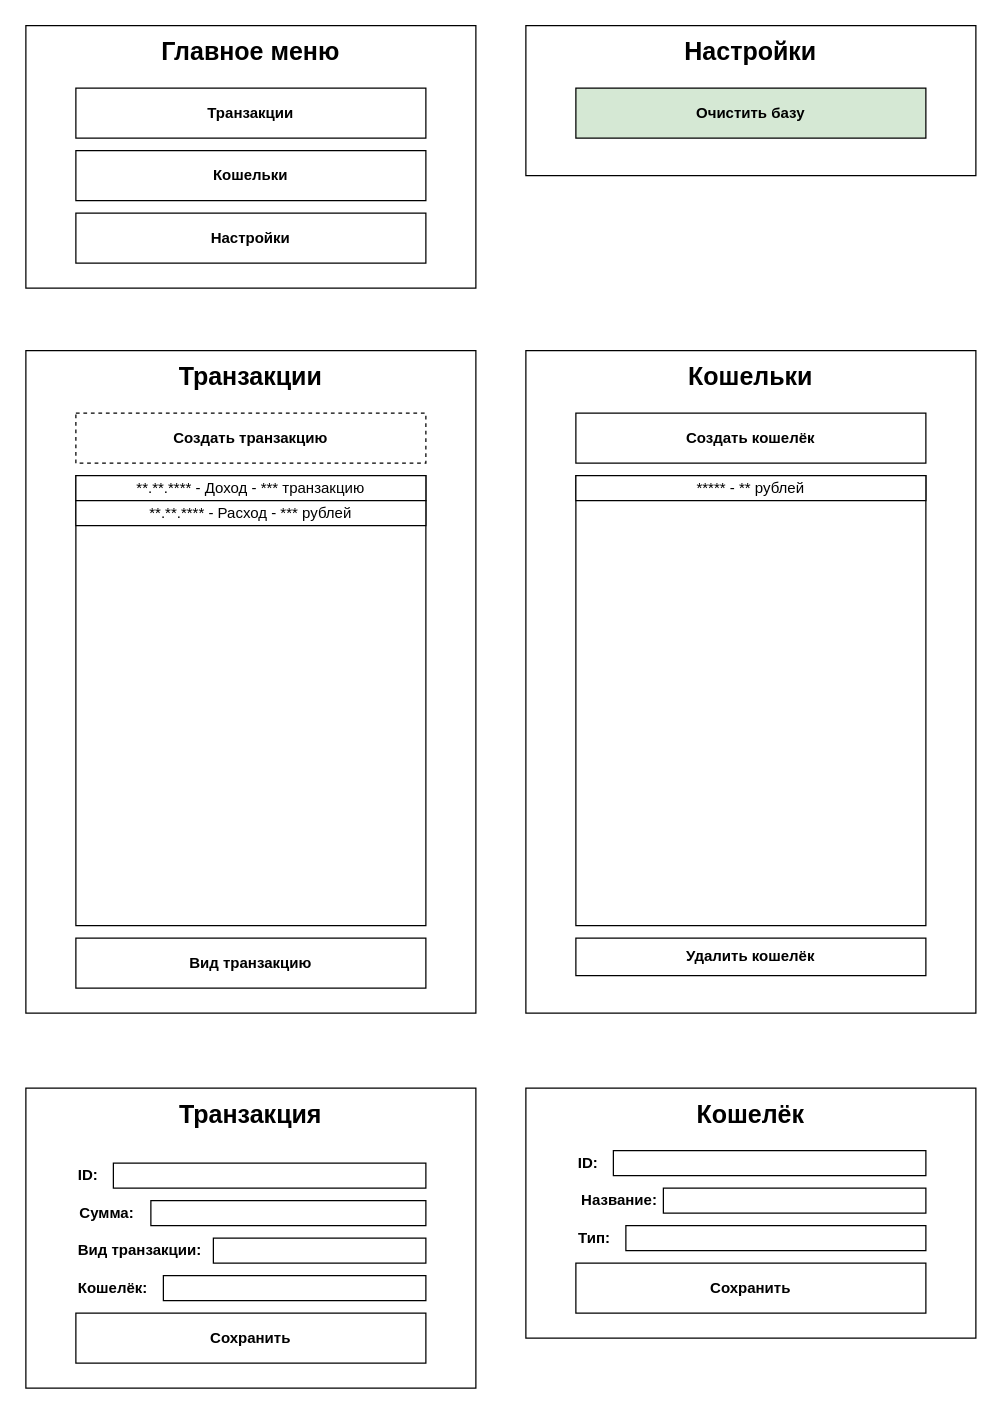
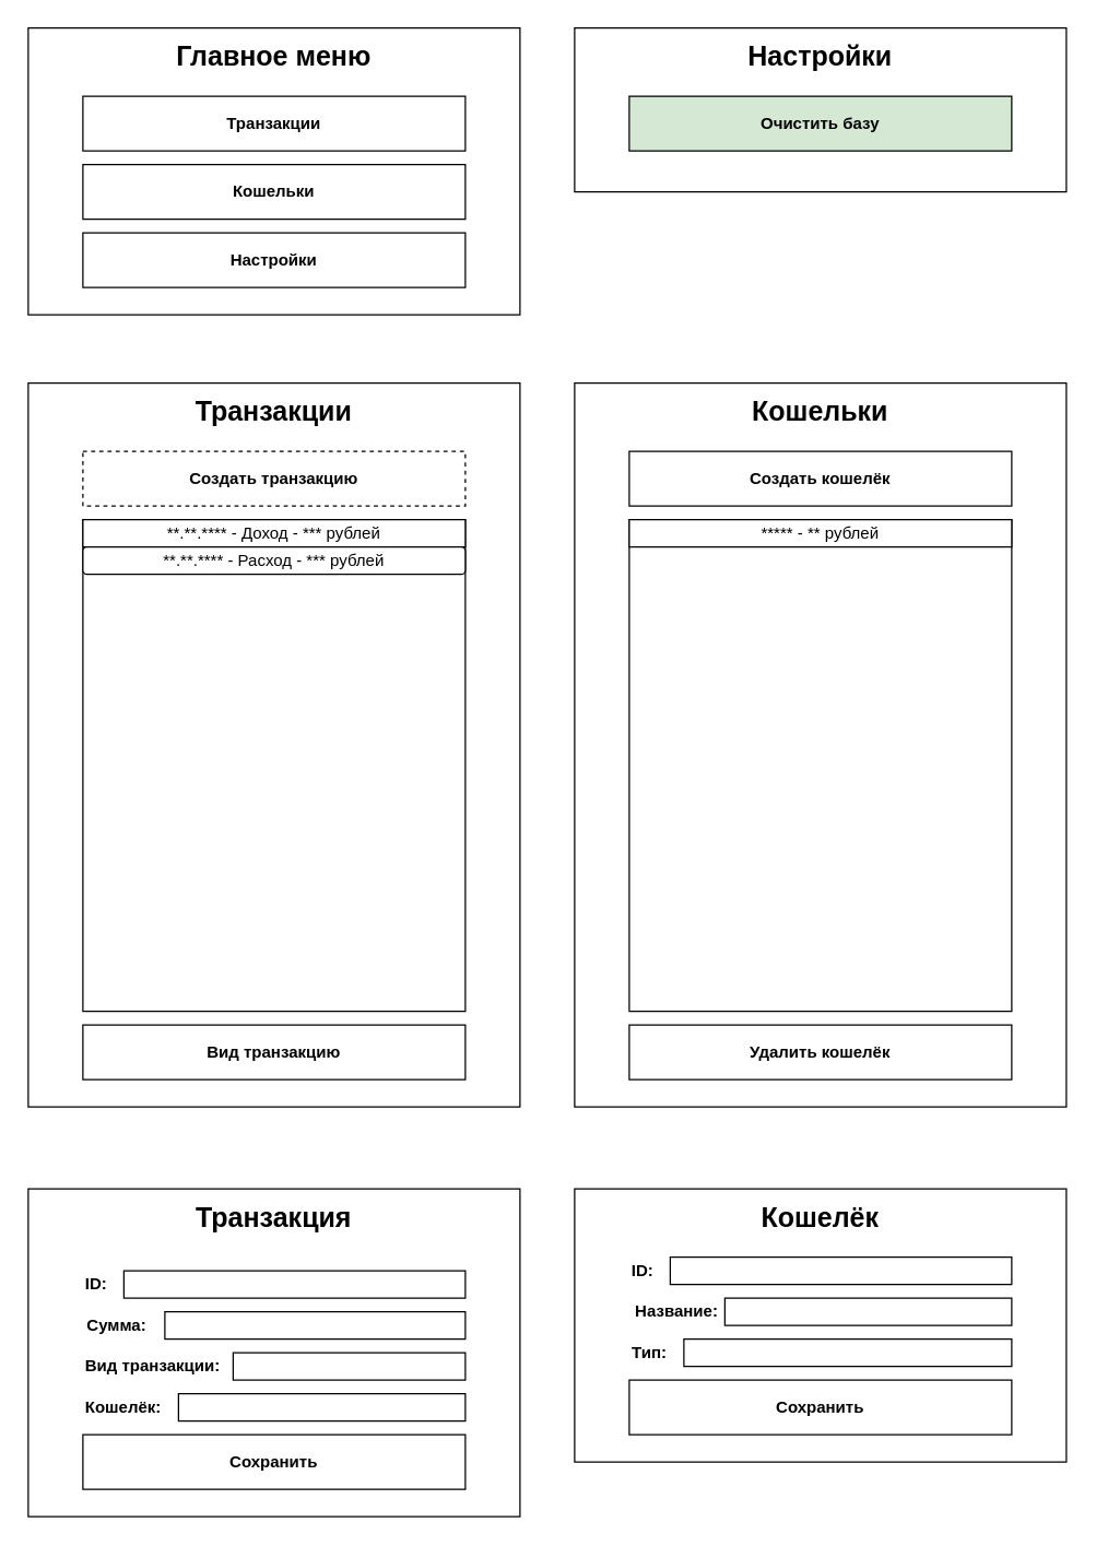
- <mxCell id="16" value="**.**.**** - Доход - *** транзакцию" style="rounded=0;whiteSpace=wrap;html=1;" parent="1" vertex="1"><mxGeometry x="60" y="380" width="280" height="20" as="geometry" /></mxCell>
+ <mxCell id="16" value="**.**.**** - Доход - *** рублей" style="rounded=0;whiteSpace=wrap;html=1;" parent="1" vertex="1"><mxGeometry x="60" y="380" width="280" height="20" as="geometry" /></mxCell>
- <mxCell id="17" value="**.**.**** - Расход - *** рублей" style="rounded=0;whiteSpace=wrap;html=1;" parent="1" vertex="1"><mxGeometry x="60" y="400" width="280" height="20" as="geometry" /></mxCell>
+ <mxCell id="17" value="**.**.**** - Расход - *** рублей" style="whiteSpace=wrap;html=1;rounded=1;" parent="1" vertex="1"><mxGeometry x="60" y="400" width="280" height="20" as="geometry" /></mxCell>
- <mxCell id="15" value="Удалить кошелёк" style="rounded=0;whiteSpace=wrap;html=1;fontStyle=1" parent="1" vertex="1"><mxGeometry x="460" y="750" width="280" height="30" as="geometry" /></mxCell>
+ <mxCell id="15" value="Удалить кошелёк" style="rounded=0;whiteSpace=wrap;html=1;fontStyle=1" parent="1" vertex="1"><mxGeometry x="460" y="750" width="280" height="40" as="geometry" /></mxCell>
